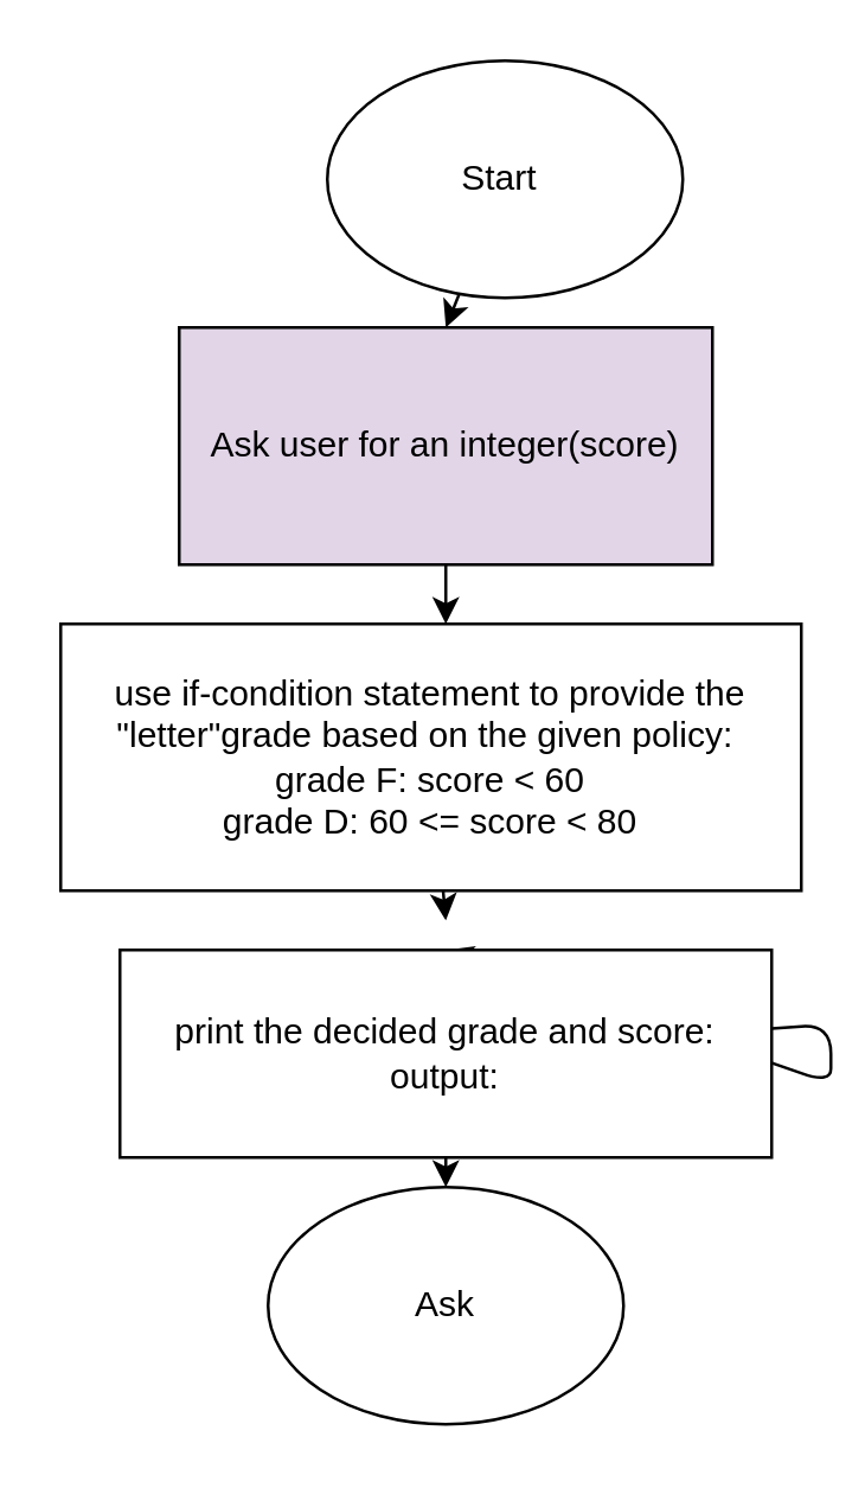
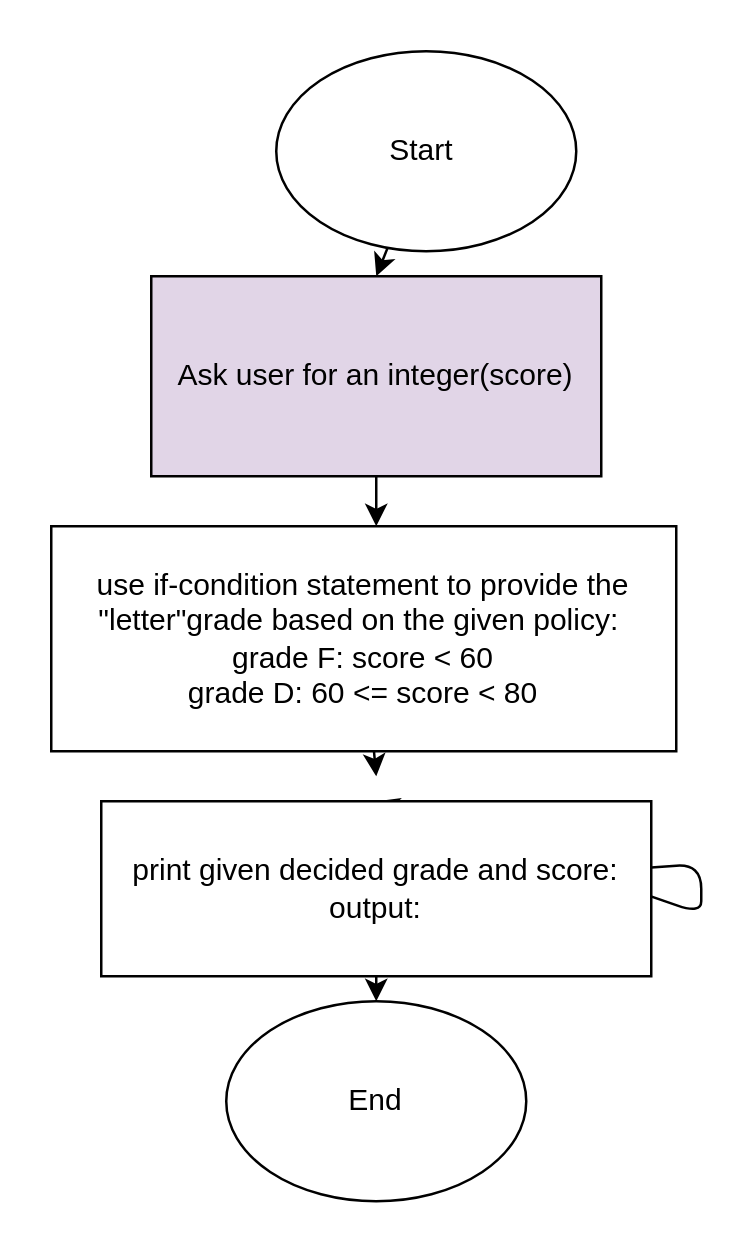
- <mxCell id="10" value="print the decided grade and score: output:" style="rounded=0;whiteSpace=wrap;html=1;" vertex="1" parent="1"><mxGeometry x="40" y="320" width="220" height="70" as="geometry" /></mxCell>
+ <mxCell id="10" value="print given decided grade and score: output:" style="rounded=0;whiteSpace=wrap;html=1;" vertex="1" parent="1"><mxGeometry x="40" y="320" width="220" height="70" as="geometry" /></mxCell>
- <mxCell id="11" value="Ask" style="ellipse;whiteSpace=wrap;html=1;" vertex="1" parent="1"><mxGeometry x="90" y="400" width="120" height="80" as="geometry" /></mxCell>
+ <mxCell id="11" value="End" style="ellipse;whiteSpace=wrap;html=1;" vertex="1" parent="1"><mxGeometry x="90" y="400" width="120" height="80" as="geometry" /></mxCell>
